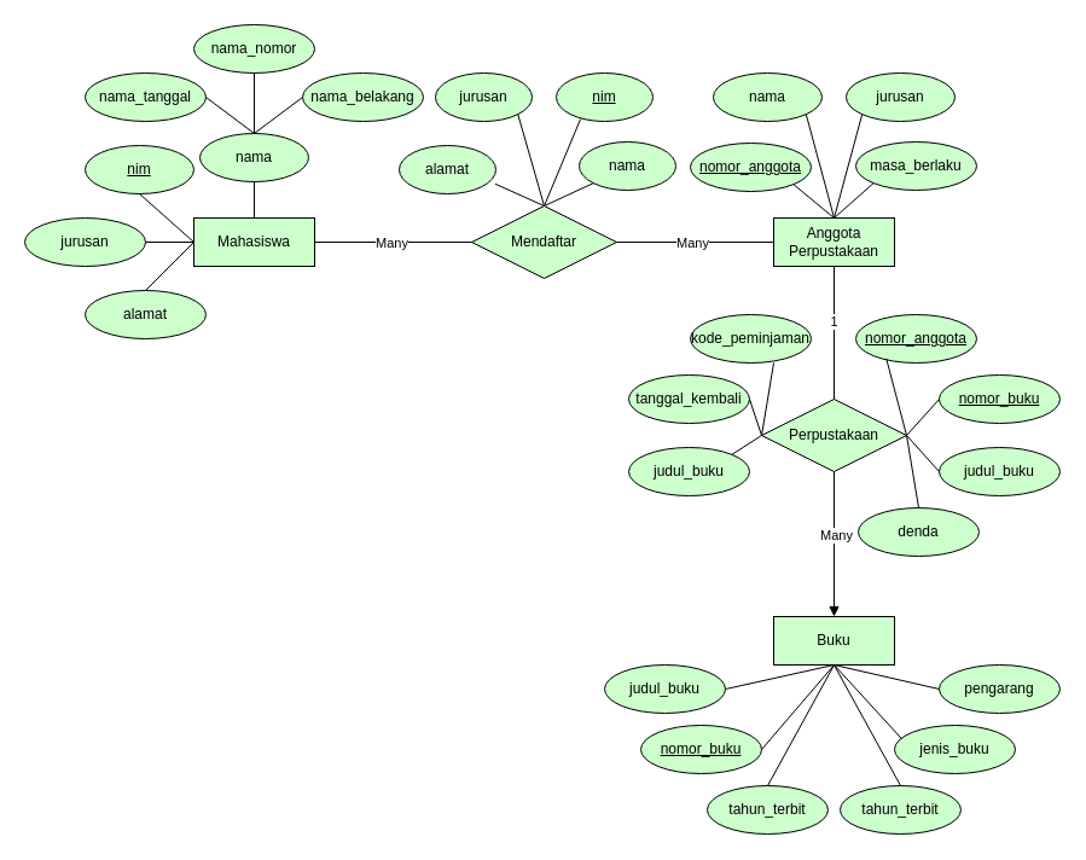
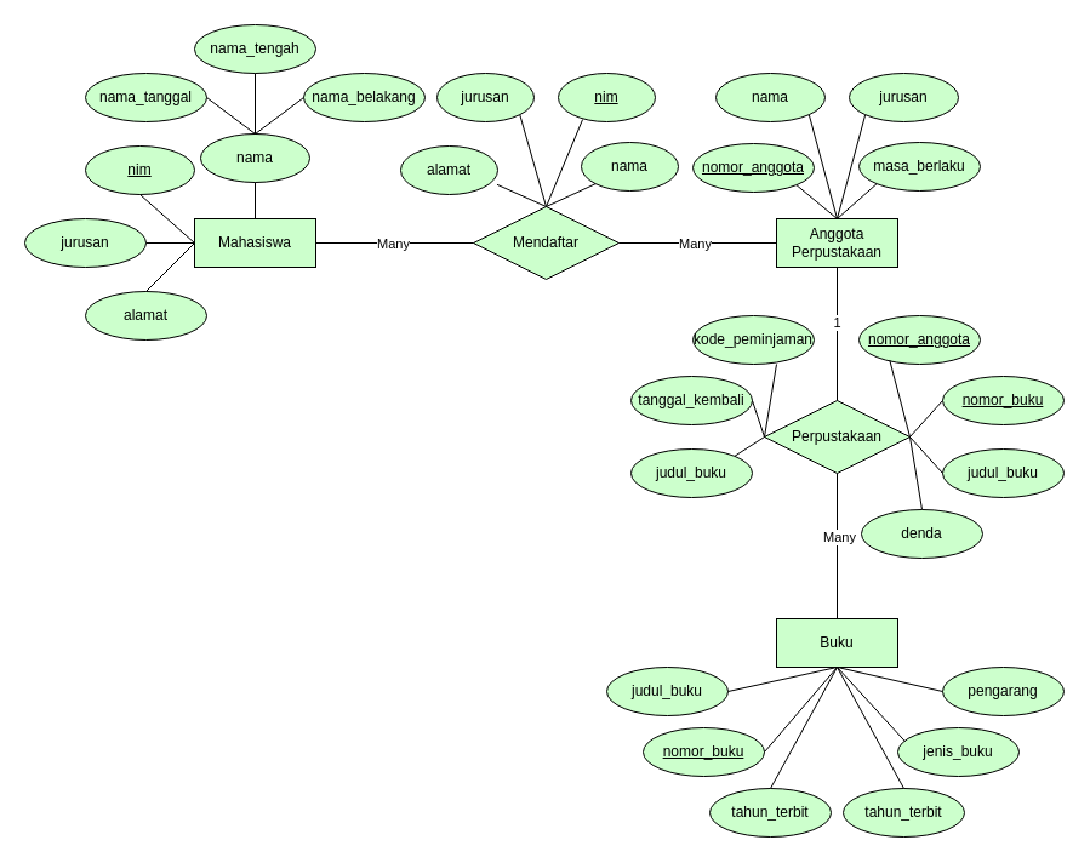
- <mxCell id="23" value="nama_nomor" style="ellipse;whiteSpace=wrap;html=1;align=center;fillColor=#CCFFCC;" vertex="1" parent="1"><mxGeometry x="160" y="20" width="100" height="40" as="geometry" /></mxCell>
+ <mxCell id="23" value="nama_tengah" style="ellipse;whiteSpace=wrap;html=1;align=center;fillColor=#CCFFCC;" vertex="1" parent="1"><mxGeometry x="160" y="20" width="100" height="40" as="geometry" /></mxCell>
- <mxCell id="10" value="" style="endArrow=block;html=1;rounded=0;exitX=0.5;exitY=1;exitDx=0;exitDy=0;entryX=0.5;entryY=0;entryDx=0;entryDy=0;fillColor=#CCFFCC;" edge="1" parent="1" source="7" target="14"><mxGeometry relative="1" as="geometry"><mxPoint x="700" y="230" as="sourcePoint" /><mxPoint x="690" y="500" as="targetPoint" /></mxGeometry></mxCell>
+ <mxCell id="10" value="" style="endArrow=none;html=1;rounded=0;exitX=0.5;exitY=1;exitDx=0;exitDy=0;entryX=0.5;entryY=0;entryDx=0;entryDy=0;fillColor=#CCFFCC;" edge="1" parent="1" source="7" target="14"><mxGeometry relative="1" as="geometry"><mxPoint x="700" y="230" as="sourcePoint" /><mxPoint x="690" y="500" as="targetPoint" /></mxGeometry></mxCell>
